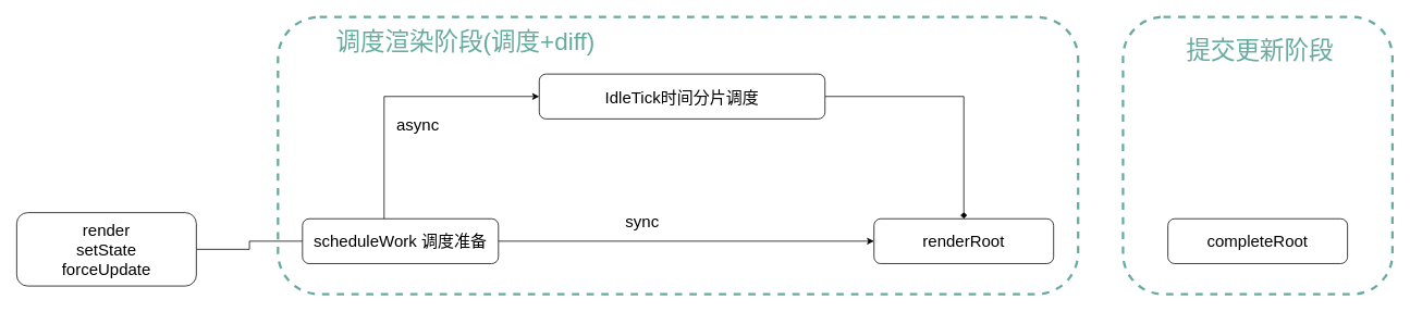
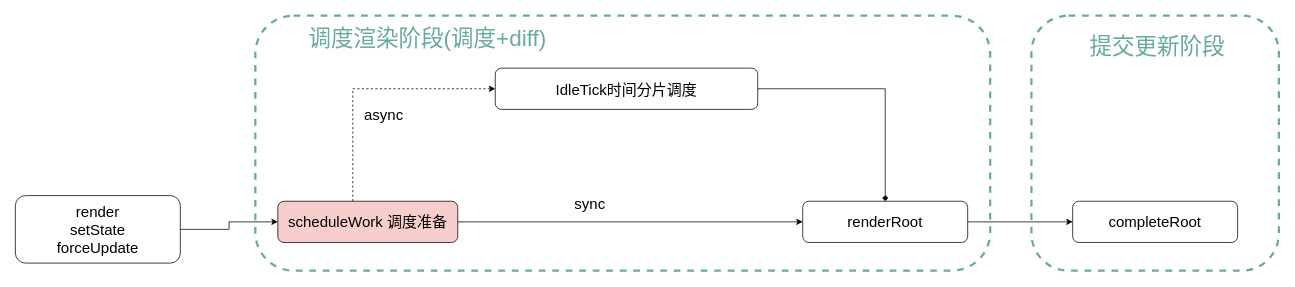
- <mxCell id="7" value="" style="edgeStyle=orthogonalEdgeStyle;rounded=0;orthogonalLoop=1;jettySize=auto;html=1;fontSize=20;entryX=0;entryY=0.5;entryDx=0;entryDy=0;" parent="1" source="9" target="14" edge="1"><mxGeometry relative="1" as="geometry"><Array as="points"><mxPoint x="470" y="118" /></Array></mxGeometry></mxCell>
+ <mxCell id="7" value="" style="edgeStyle=orthogonalEdgeStyle;rounded=0;orthogonalLoop=1;jettySize=auto;html=1;fontSize=20;entryX=0;entryY=0.5;entryDx=0;entryDy=0;dashed=1;" parent="1" source="9" target="14" edge="1"><mxGeometry relative="1" as="geometry"><Array as="points"><mxPoint x="470" y="118" /></Array></mxGeometry></mxCell>
- <mxCell id="3" value="" style="edgeStyle=orthogonalEdgeStyle;rounded=0;orthogonalLoop=1;jettySize=auto;html=1;fontSize=20;endArrow=none;" parent="1" source="4" target="9" edge="1"><mxGeometry relative="1" as="geometry" /></mxCell>
+ <mxCell id="3" value="" style="edgeStyle=orthogonalEdgeStyle;rounded=0;orthogonalLoop=1;jettySize=auto;html=1;fontSize=20;" parent="1" source="4" target="9" edge="1"><mxGeometry relative="1" as="geometry" /></mxCell>
- <mxCell id="9" value="scheduleWork 调度准备" style="whiteSpace=wrap;html=1;rounded=1;fontSize=20;" parent="1" vertex="1"><mxGeometry x="370" y="267.5" width="240" height="55" as="geometry" /></mxCell>
+ <mxCell id="9" value="scheduleWork 调度准备" style="whiteSpace=wrap;html=1;rounded=1;fontSize=20;fillColor=#f8cecc;" parent="1" vertex="1"><mxGeometry x="370" y="267.5" width="240" height="55" as="geometry" /></mxCell>
+ <mxCell id="10" value="" style="edgeStyle=orthogonalEdgeStyle;rounded=0;orthogonalLoop=1;jettySize=auto;html=1;fontSize=20;" parent="1" source="11" target="12" edge="1"><mxGeometry relative="1" as="geometry" /></mxCell>
